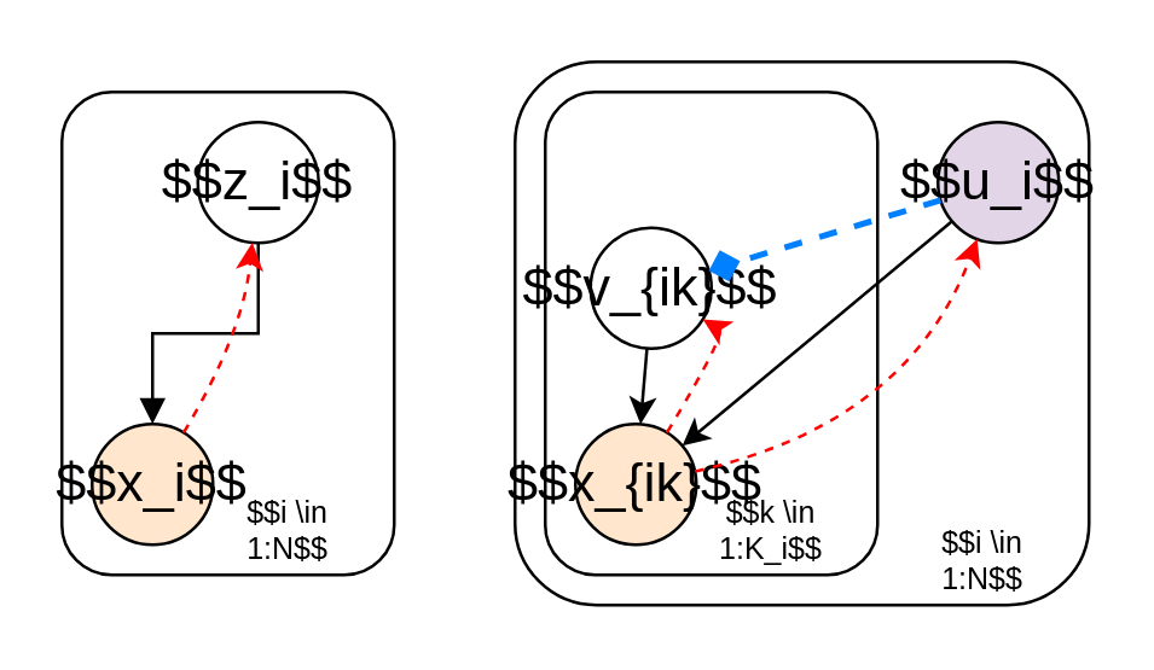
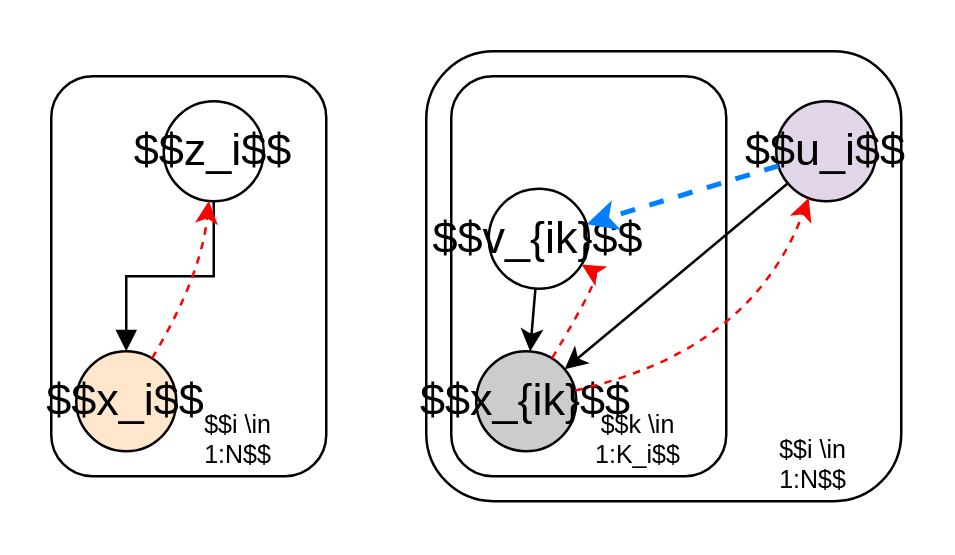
- <mxCell id="16" value="" style="endArrow=diamond;html=1;fontSize=18;curved=1;strokeColor=#007FFF;dashed=1;strokeWidth=2;" parent="1" source="14" target="10" edge="1"><mxGeometry width="50" height="50" relative="1" as="geometry"><mxPoint x="72.52" y="154.403" as="sourcePoint" /><mxPoint x="72.52" y="85.597" as="targetPoint" /><Array as="points" /></mxGeometry></mxCell>
+ <mxCell id="16" value="" style="endArrow=classic;html=1;fontSize=18;curved=1;strokeColor=#007FFF;dashed=1;strokeWidth=2;" parent="1" source="14" target="10" edge="1"><mxGeometry width="50" height="50" relative="1" as="geometry"><mxPoint x="72.52" y="154.403" as="sourcePoint" /><mxPoint x="72.52" y="85.597" as="targetPoint" /><Array as="points" /></mxGeometry></mxCell>
- <mxCell id="11" value="&lt;font style=&quot;font-size: 18px&quot;&gt;$$x_{ik}$$&lt;/font&gt;" style="ellipse;whiteSpace=wrap;html=1;aspect=fixed;fontSize=18;fillColor=#ffe6cc;" parent="1" vertex="1"><mxGeometry x="190" y="140" width="40" height="40" as="geometry" /></mxCell>
+ <mxCell id="11" value="&lt;font style=&quot;font-size: 18px&quot;&gt;$$x_{ik}$$&lt;/font&gt;" style="ellipse;whiteSpace=wrap;html=1;aspect=fixed;fontSize=18;fillColor=#CCCCCC;" parent="1" vertex="1"><mxGeometry x="190" y="140" width="40" height="40" as="geometry" /></mxCell>
